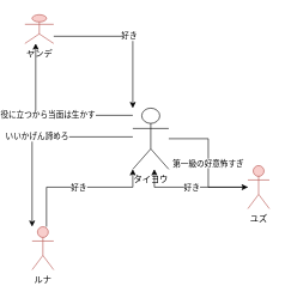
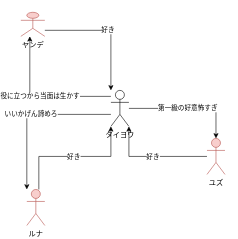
- <mxCell id="7" value="タイヨウ" style="shape=umlActor;verticalLabelPosition=bottom;verticalAlign=top;html=1;outlineConnect=0;" parent="1" vertex="1"><mxGeometry x="170" y="150" width="50" height="85" as="geometry" /></mxCell>
+ <mxCell id="7" value="タイヨウ" style="shape=umlActor;verticalLabelPosition=bottom;verticalAlign=top;html=1;outlineConnect=0;" parent="1" vertex="1"><mxGeometry x="170" y="150" width="30" height="60" as="geometry" /></mxCell>
